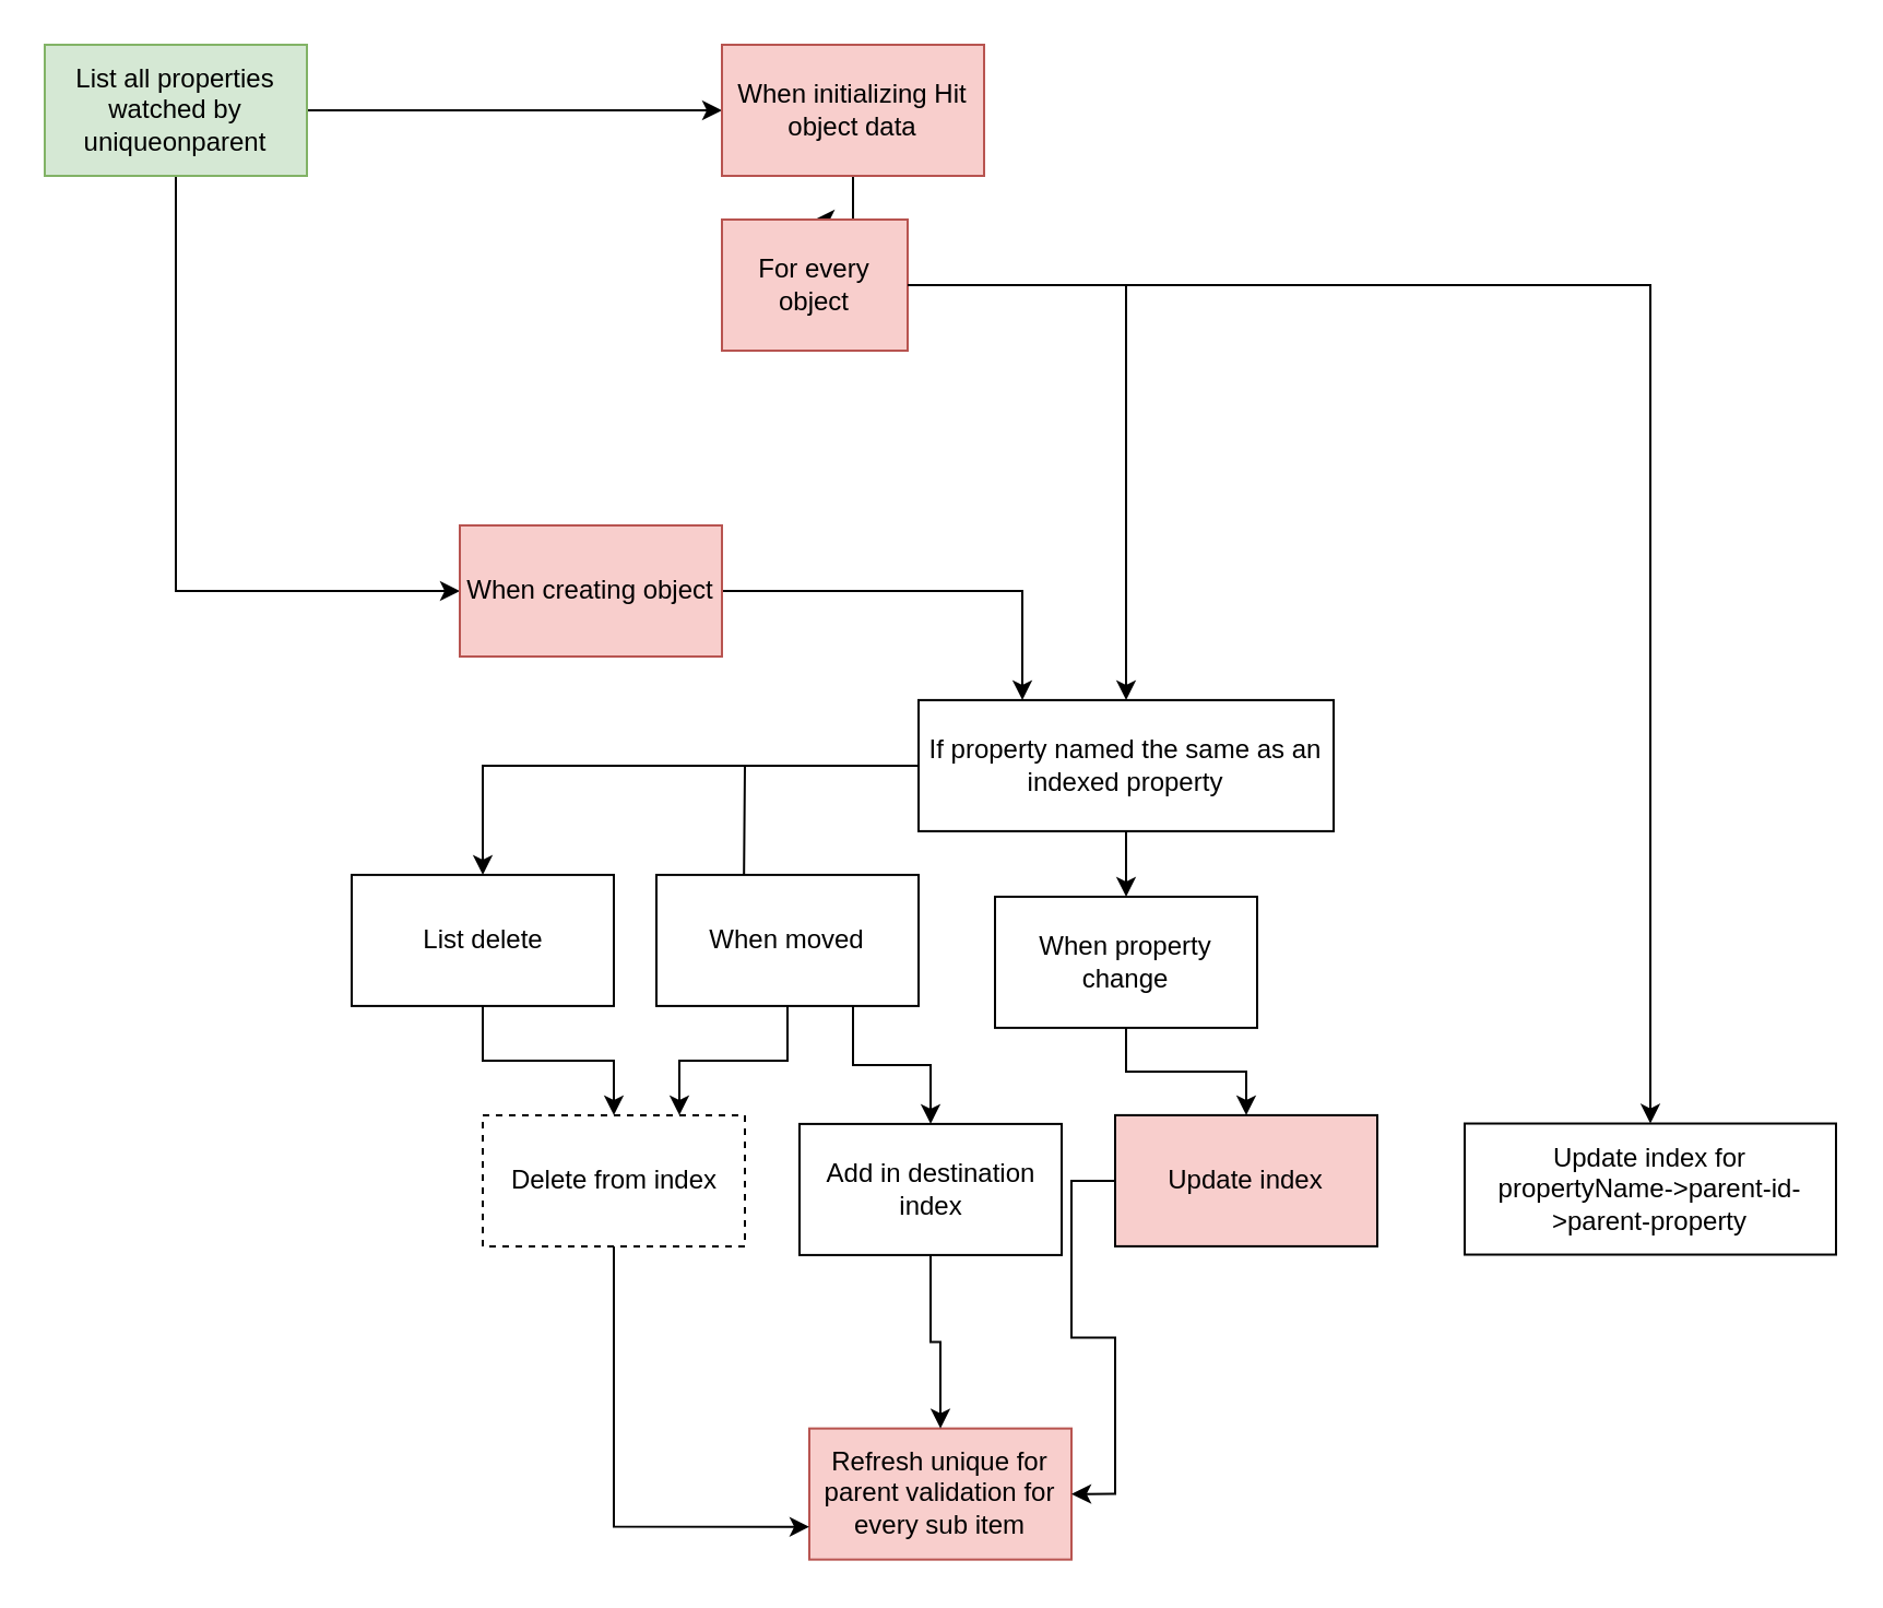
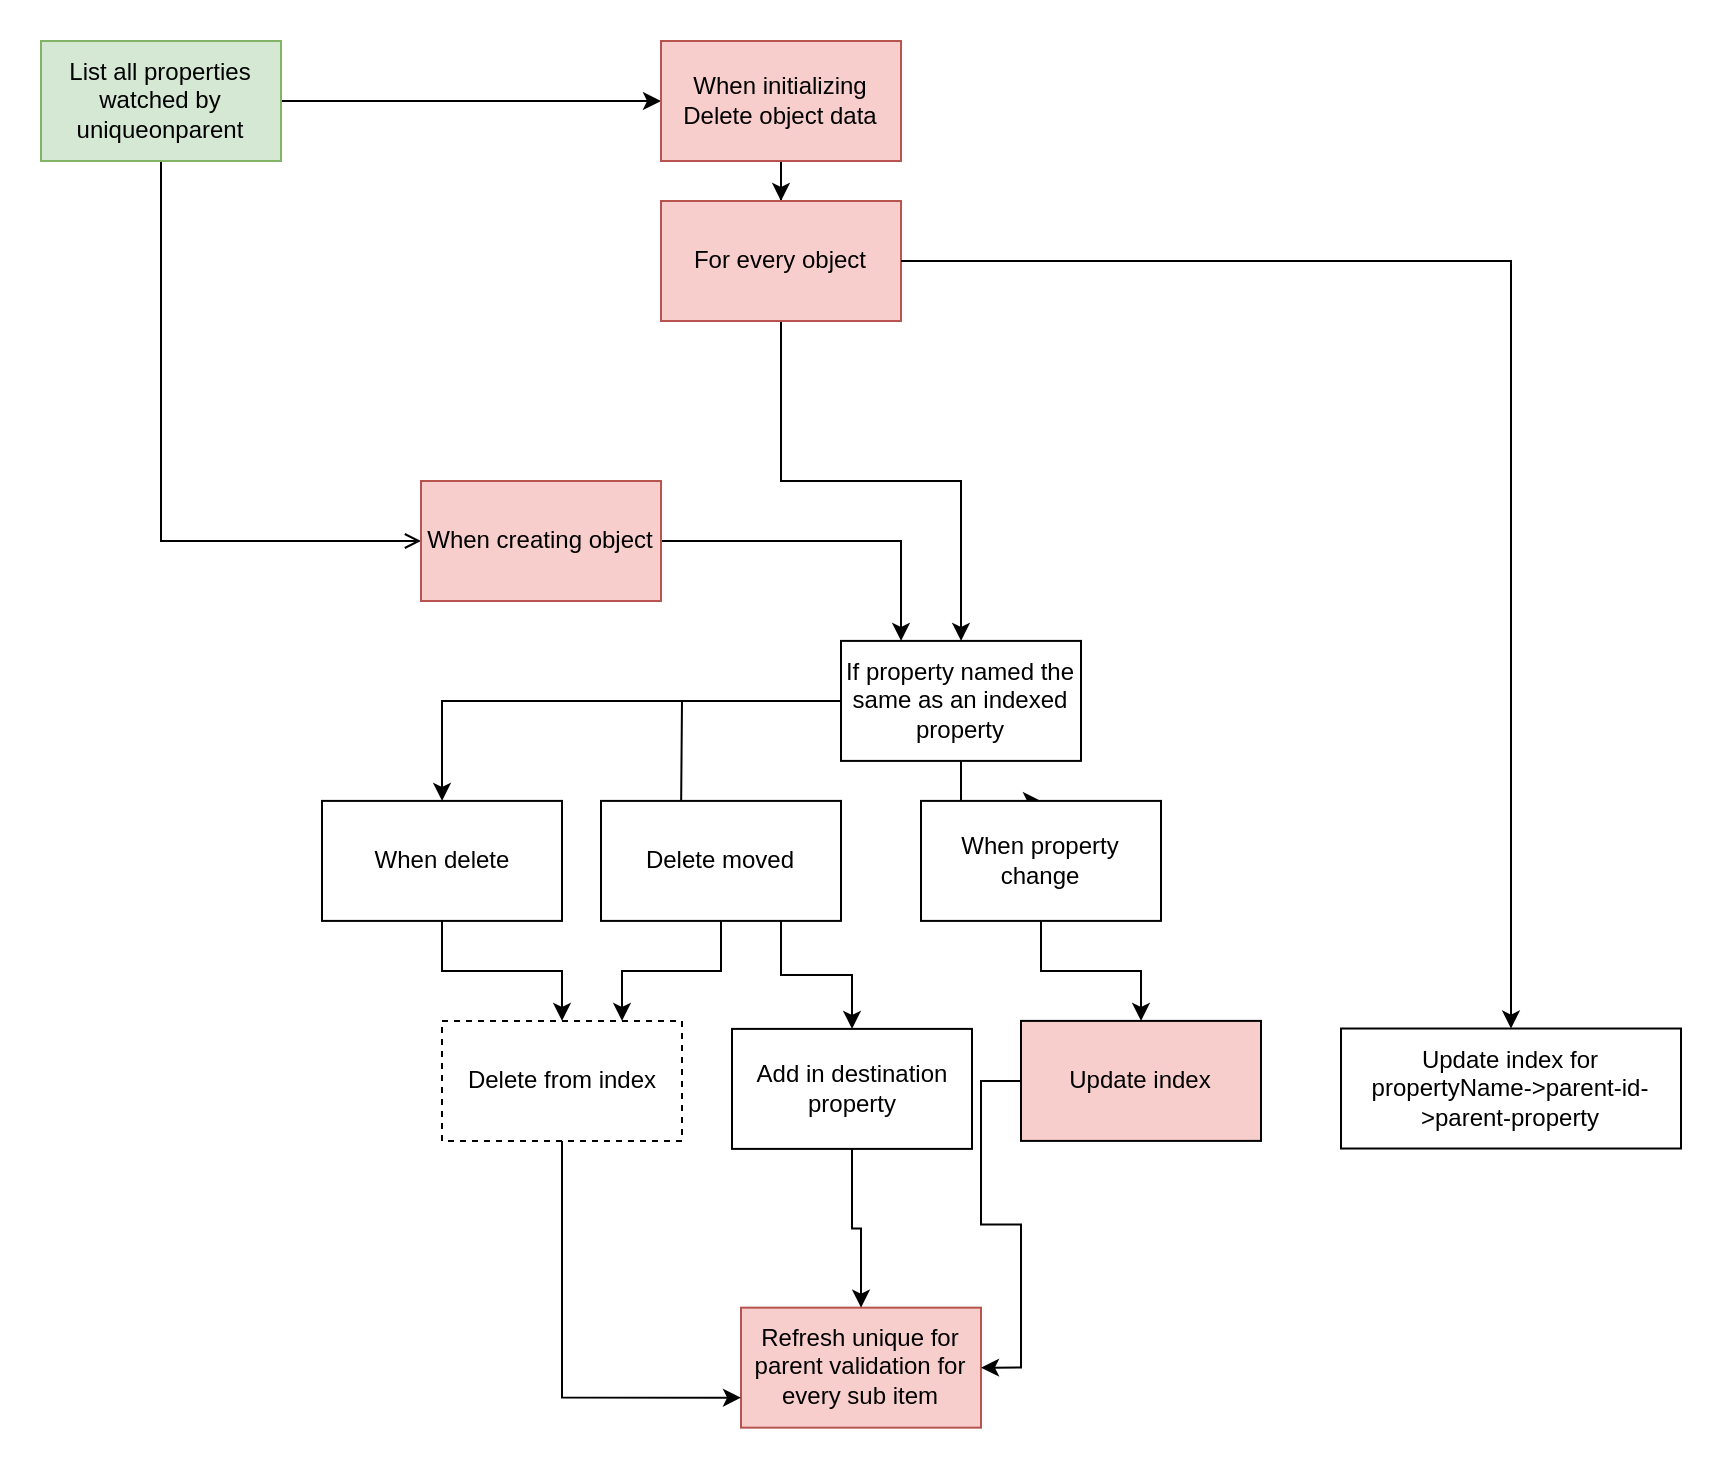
- <mxCell id="6" value="When initializing Hit object data" style="rounded=0;whiteSpace=wrap;html=1;fillColor=#f8cecc;strokeColor=#b85450;" parent="1" vertex="1"><mxGeometry x="330" y="20" width="120" height="60" as="geometry" /></mxCell>
+ <mxCell id="6" value="When initializing Delete object data" style="rounded=0;whiteSpace=wrap;html=1;fillColor=#f8cecc;strokeColor=#b85450;" parent="1" vertex="1"><mxGeometry x="330" y="20" width="120" height="60" as="geometry" /></mxCell>
- <mxCell id="8" value="For every object" style="rounded=0;whiteSpace=wrap;html=1;fillColor=#f8cecc;strokeColor=#b85450;" parent="1" vertex="1"><mxGeometry x="330" y="100" width="85" height="60" as="geometry" /></mxCell>
+ <mxCell id="8" value="For every object" style="rounded=0;whiteSpace=wrap;html=1;fillColor=#f8cecc;strokeColor=#b85450;" parent="1" vertex="1"><mxGeometry x="330" y="100" width="120" height="60" as="geometry" /></mxCell>
- <mxCell id="3" style="edgeStyle=orthogonalEdgeStyle;rounded=0;orthogonalLoop=1;jettySize=auto;html=1;exitX=0.5;exitY=1;exitDx=0;exitDy=0;entryX=0;entryY=0.5;entryDx=0;entryDy=0;" parent="1" source="4" target="10" edge="1"><mxGeometry relative="1" as="geometry" /></mxCell>
+ <mxCell id="3" style="edgeStyle=orthogonalEdgeStyle;rounded=0;orthogonalLoop=1;jettySize=auto;html=1;exitX=0.5;exitY=1;exitDx=0;exitDy=0;entryX=0;entryY=0.5;entryDx=0;entryDy=0;endArrow=open;" parent="1" source="4" target="10" edge="1"><mxGeometry relative="1" as="geometry" /></mxCell>
- <mxCell id="17" value="If property named the same as an indexed property" style="rounded=0;whiteSpace=wrap;html=1;" parent="1" vertex="1"><mxGeometry x="420" y="319.951" width="190" height="60" as="geometry" /></mxCell>
+ <mxCell id="17" value="If property named the same as an indexed property" style="rounded=0;whiteSpace=wrap;html=1;" parent="1" vertex="1"><mxGeometry x="420" y="319.951" width="120" height="60" as="geometry" /></mxCell>
- <mxCell id="23" value="List delete" style="rounded=0;whiteSpace=wrap;html=1;" parent="1" vertex="1"><mxGeometry x="160.5" y="399.951" width="120" height="60" as="geometry" /></mxCell>
+ <mxCell id="23" value="When delete" style="rounded=0;whiteSpace=wrap;html=1;" parent="1" vertex="1"><mxGeometry x="160.5" y="399.951" width="120" height="60" as="geometry" /></mxCell>
- <mxCell id="28" value="When moved" style="rounded=0;whiteSpace=wrap;html=1;" parent="1" vertex="1"><mxGeometry x="300" y="399.951" width="120" height="60" as="geometry" /></mxCell>
+ <mxCell id="28" value="Delete moved" style="rounded=0;whiteSpace=wrap;html=1;" parent="1" vertex="1"><mxGeometry x="300" y="399.951" width="120" height="60" as="geometry" /></mxCell>
- <mxCell id="19" value="When property change" style="rounded=0;whiteSpace=wrap;html=1;" parent="1" vertex="1"><mxGeometry x="455" y="409.951" width="120" height="60" as="geometry" /></mxCell>
+ <mxCell id="19" value="When property change" style="rounded=0;whiteSpace=wrap;html=1;" parent="1" vertex="1"><mxGeometry x="460" y="399.951" width="120" height="60" as="geometry" /></mxCell>
- <mxCell id="30" value="Add in destination index" style="rounded=0;whiteSpace=wrap;html=1;" parent="1" vertex="1"><mxGeometry x="365.5" y="513.951" width="120" height="60" as="geometry" /></mxCell>
+ <mxCell id="30" value="Add in destination property" style="rounded=0;whiteSpace=wrap;html=1;" parent="1" vertex="1"><mxGeometry x="365.5" y="513.951" width="120" height="60" as="geometry" /></mxCell>
